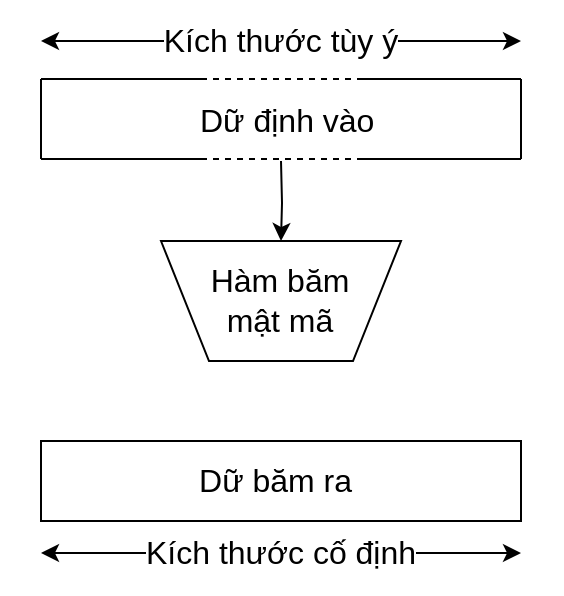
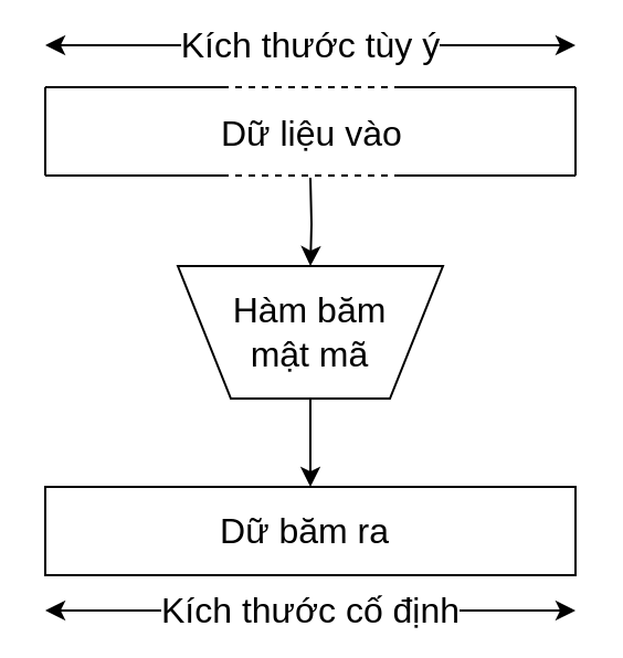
- <mxCell id="10" value="Dữ định vào" style="text;html=1;resizable=0;points=[];autosize=1;align=left;verticalAlign=top;spacingTop=-4;fontSize=16;" vertex="1" parent="1"><mxGeometry x="98" y="48" width="80" height="20" as="geometry" /></mxCell>
+ <mxCell id="10" value="Dữ liệu vào" style="text;html=1;resizable=0;points=[];autosize=1;align=left;verticalAlign=top;spacingTop=-4;fontSize=16;" vertex="1" parent="1"><mxGeometry x="98" y="48" width="80" height="20" as="geometry" /></mxCell>
+ <mxCell id="12" style="edgeStyle=orthogonalEdgeStyle;rounded=0;orthogonalLoop=1;jettySize=auto;html=1;fontSize=16;" edge="1" parent="1" source="13" target="15"><mxGeometry relative="1" as="geometry" /></mxCell>
